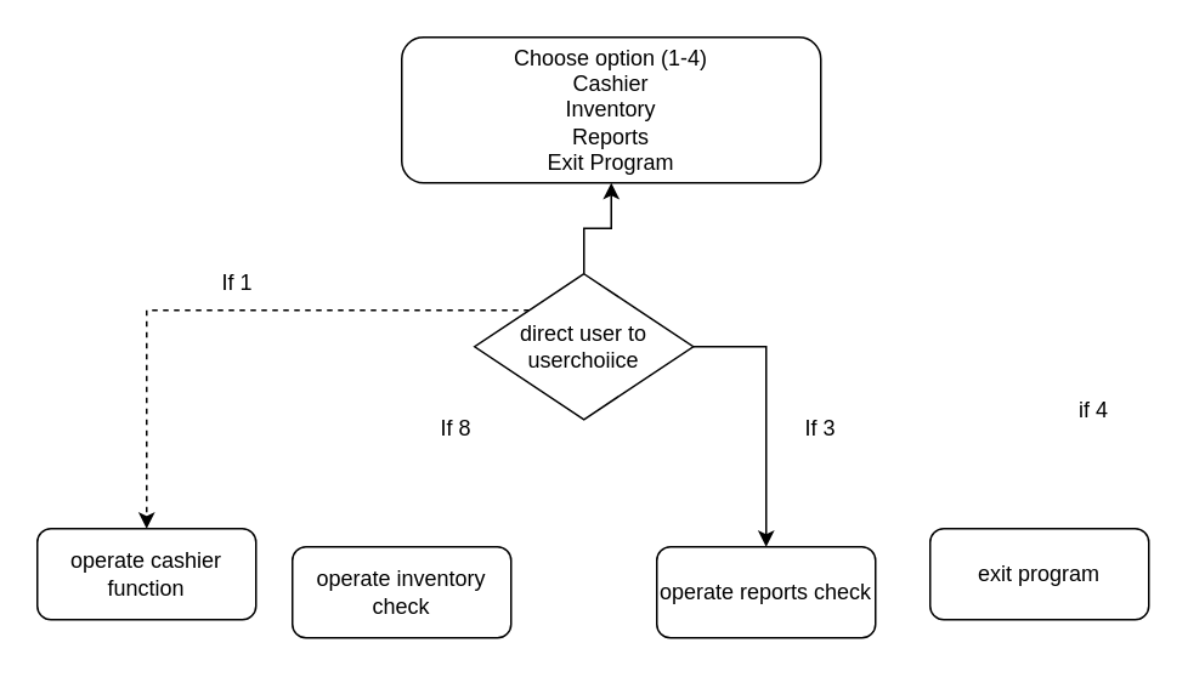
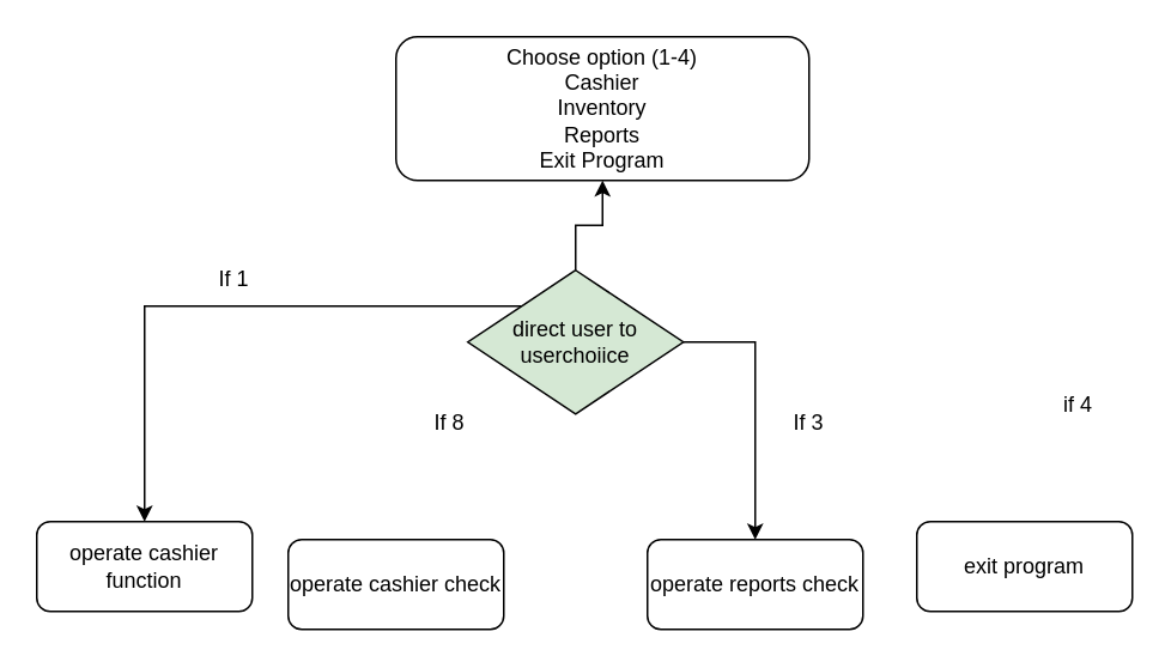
- <mxCell id="6" style="edgeStyle=orthogonalEdgeStyle;rounded=0;orthogonalLoop=1;jettySize=auto;html=1;exitX=0;exitY=0;exitDx=0;exitDy=0;entryX=0.5;entryY=0;entryDx=0;entryDy=0;dashed=1;" edge="1" parent="1" source="7" target="10"><mxGeometry relative="1" as="geometry"><mxPoint x="90" y="280" as="targetPoint" /></mxGeometry></mxCell>
+ <mxCell id="6" style="edgeStyle=orthogonalEdgeStyle;rounded=0;orthogonalLoop=1;jettySize=auto;html=1;exitX=0;exitY=0;exitDx=0;exitDy=0;entryX=0.5;entryY=0;entryDx=0;entryDy=0;" edge="1" parent="1" source="7" target="10"><mxGeometry relative="1" as="geometry"><mxPoint x="90" y="280" as="targetPoint" /></mxGeometry></mxCell>
- <mxCell id="7" value="direct user to userchoiice" style="rhombus;whiteSpace=wrap;html=1;" vertex="1" parent="1"><mxGeometry x="260" y="150" width="120" height="80" as="geometry" /></mxCell>
+ <mxCell id="7" value="direct user to userchoiice" style="rhombus;whiteSpace=wrap;html=1;fillColor=#d5e8d4;" vertex="1" parent="1"><mxGeometry x="260" y="150" width="120" height="80" as="geometry" /></mxCell>
- <mxCell id="3" value="operate inventory check" style="rounded=1;whiteSpace=wrap;html=1;" vertex="1" parent="1"><mxGeometry x="160" y="300" width="120" height="50" as="geometry" /></mxCell>
+ <mxCell id="3" value="operate cashier check" style="rounded=1;whiteSpace=wrap;html=1;" vertex="1" parent="1"><mxGeometry x="160" y="300" width="120" height="50" as="geometry" /></mxCell>
